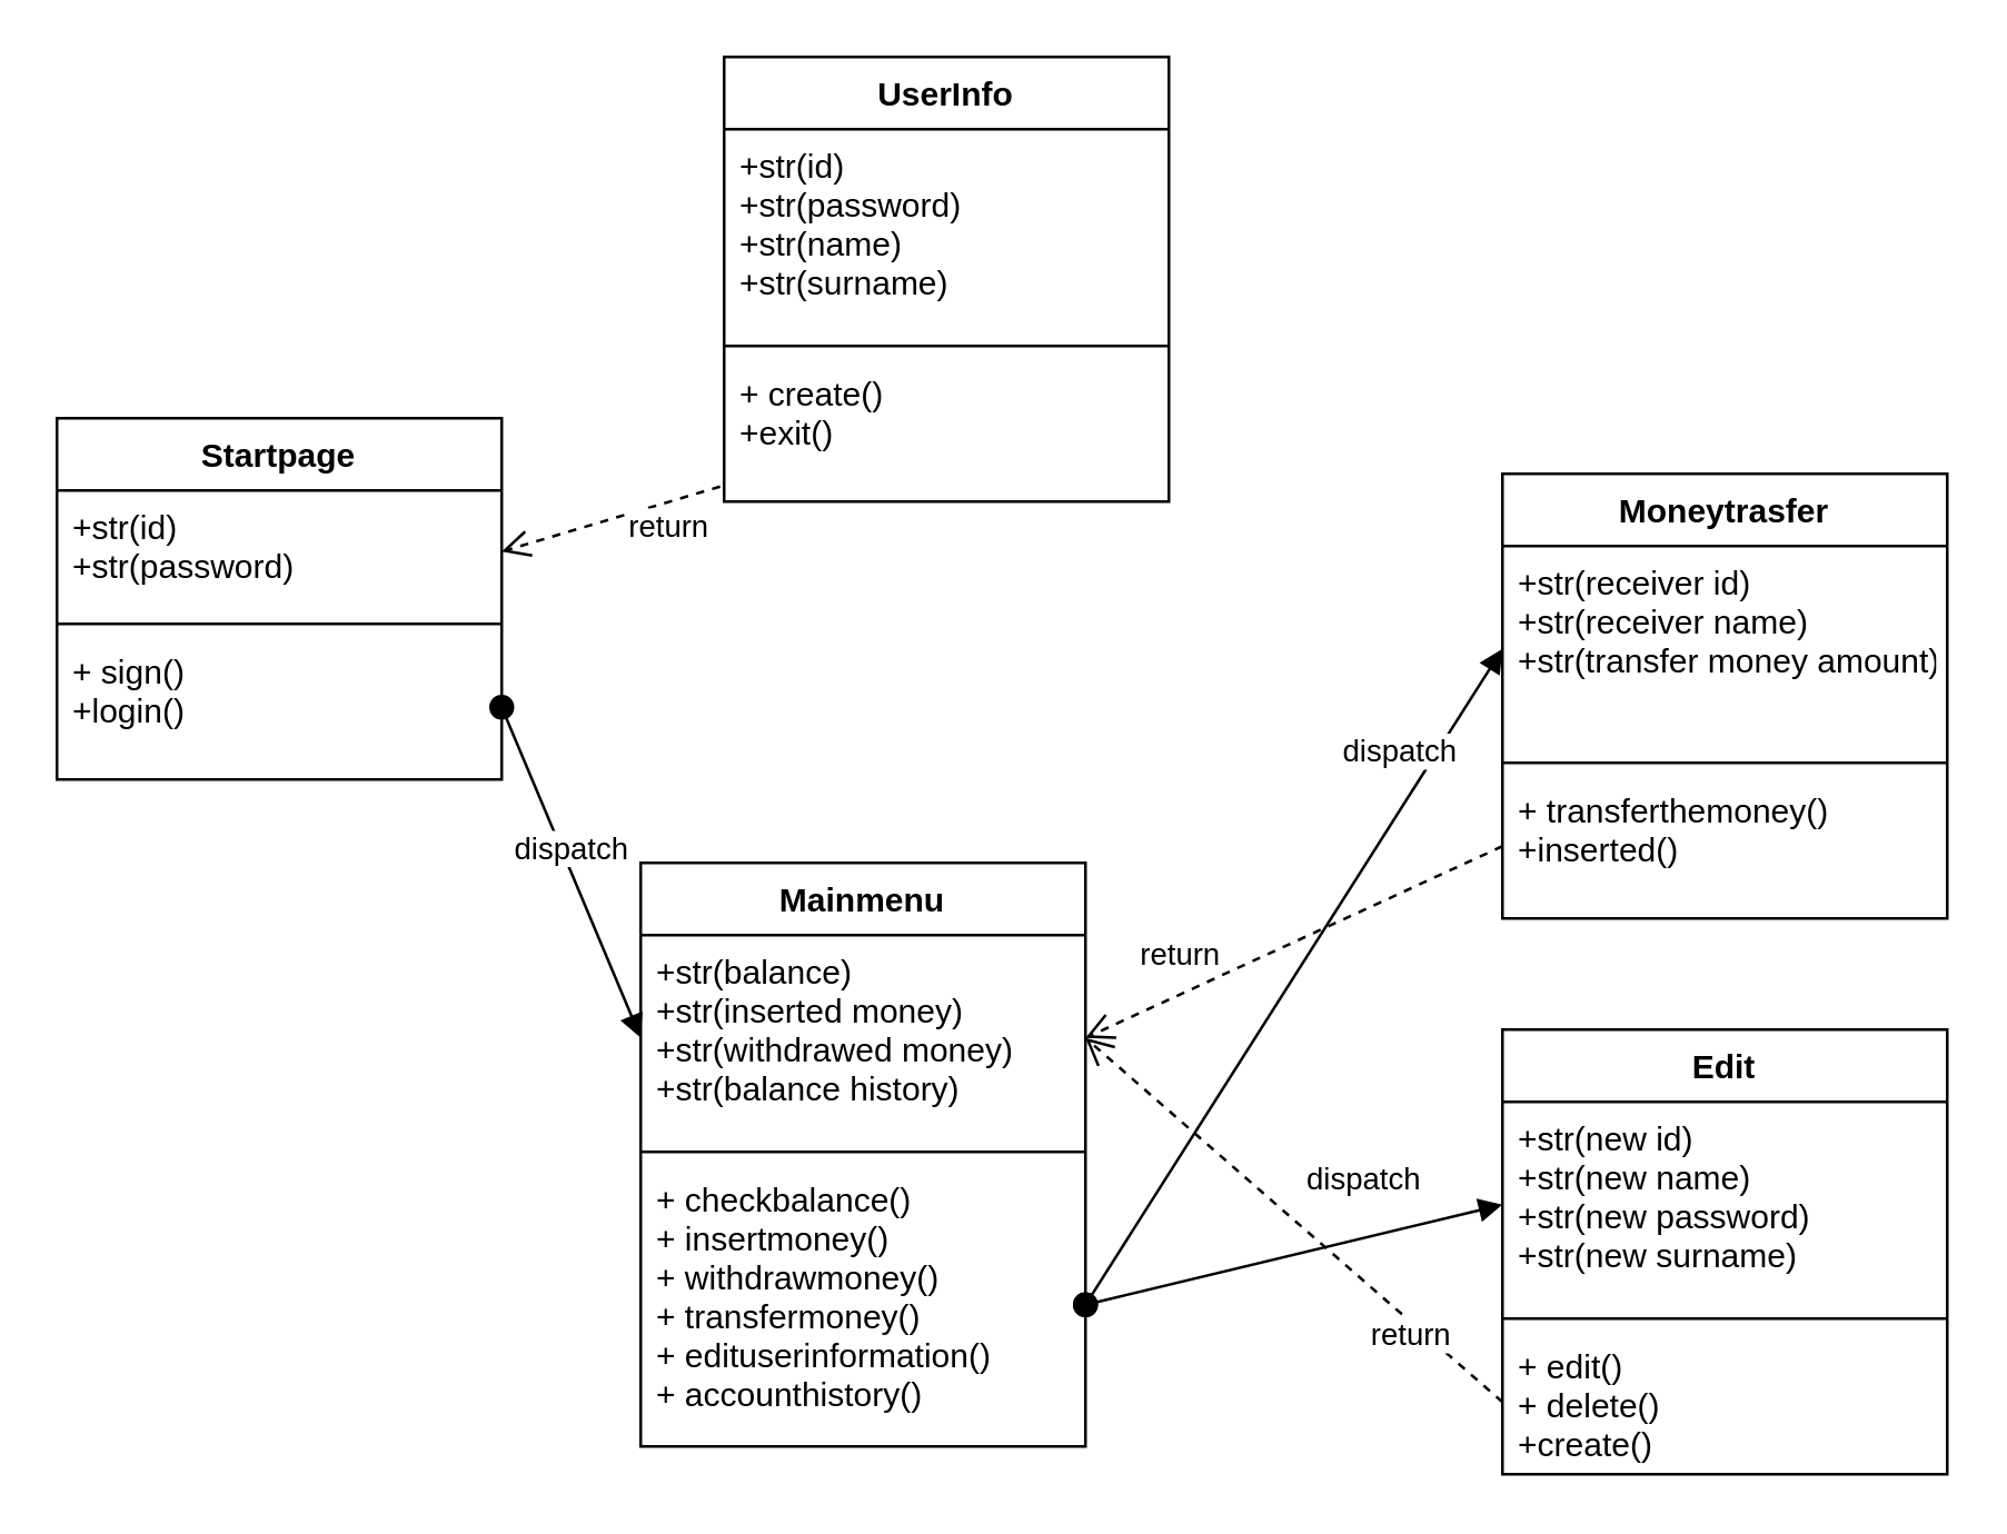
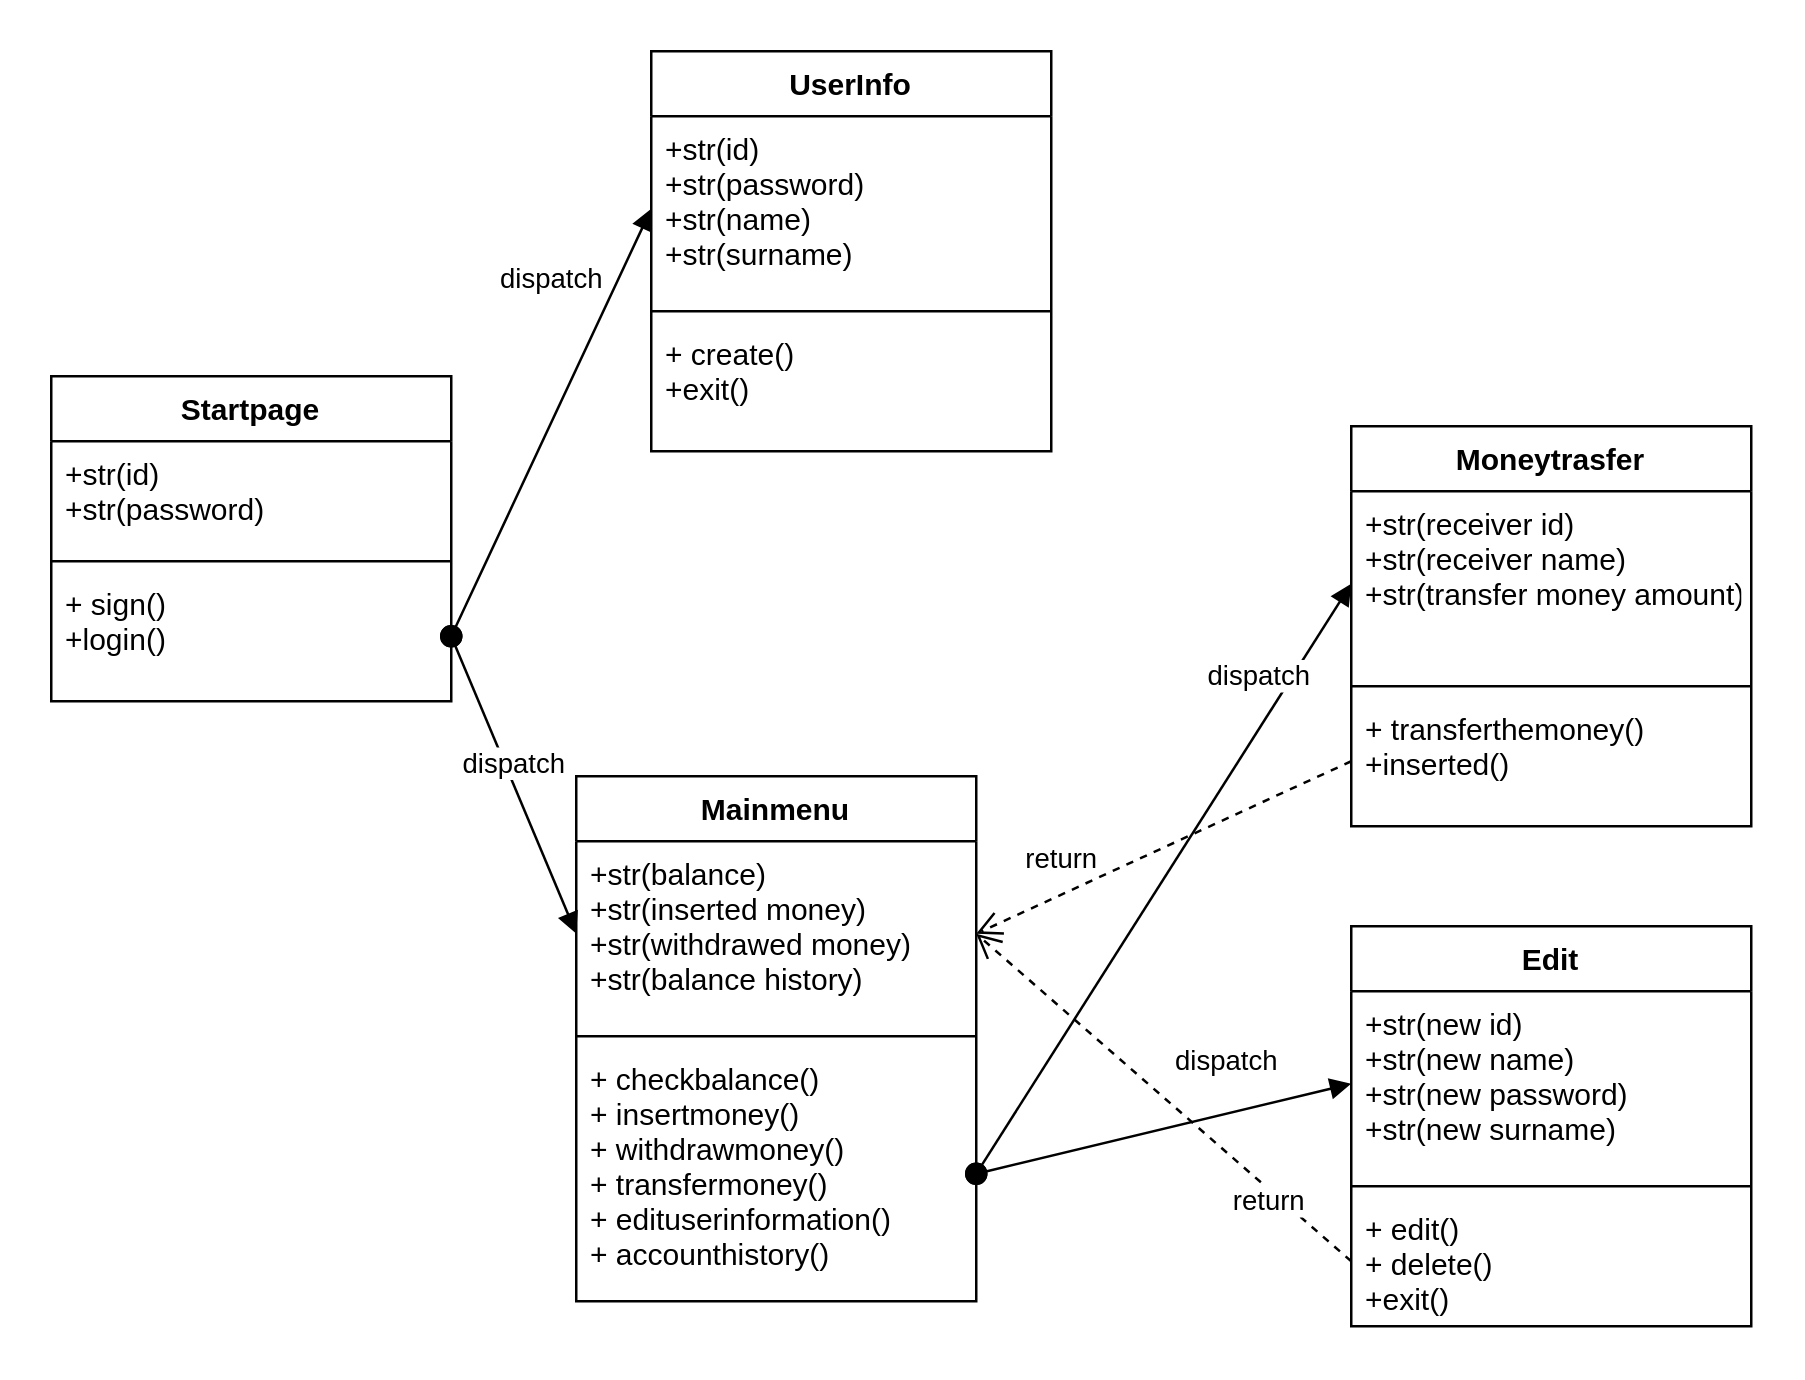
+ <mxCell id="23" value="dispatch" style="html=1;verticalAlign=bottom;startArrow=oval;startFill=1;endArrow=block;startSize=8;entryX=0;entryY=0.5;entryDx=0;entryDy=0;exitX=1;exitY=0.5;exitDx=0;exitDy=0;" edge="1" parent="1" source="5" target="7"><mxGeometry x="0.465" y="21" width="60" relative="1" as="geometry"><mxPoint x="180" y="200" as="sourcePoint" /><mxPoint x="130" y="90" as="targetPoint" /><mxPoint x="1" as="offset" /></mxGeometry></mxCell>
- <mxCell id="22" value="return" style="html=1;verticalAlign=bottom;endArrow=open;dashed=1;endSize=8;exitX=-0.009;exitY=0.896;exitDx=0;exitDy=0;exitPerimeter=0;entryX=1;entryY=0.5;entryDx=0;entryDy=0;" edge="1" parent="1" source="9" target="3"><mxGeometry x="-0.403" y="17" relative="1" as="geometry"><mxPoint x="280" y="200" as="sourcePoint" /><mxPoint x="200" y="200" as="targetPoint" /><mxPoint as="offset" /></mxGeometry></mxCell>
- <mxCell id="21" value="+ edit()&#10;+ delete()&#10;+create()" style="text;strokeColor=none;fillColor=none;align=left;verticalAlign=top;spacingLeft=4;spacingRight=4;overflow=hidden;rotatable=0;points=[[0,0.5],[1,0.5]];portConstraint=eastwest;" vertex="1" parent="18"><mxGeometry y="108" width="160" height="52" as="geometry" /></mxCell>
+ <mxCell id="21" value="+ edit()&#10;+ delete()&#10;+exit()" style="text;strokeColor=none;fillColor=none;align=left;verticalAlign=top;spacingLeft=4;spacingRight=4;overflow=hidden;rotatable=0;points=[[0,0.5],[1,0.5]];portConstraint=eastwest;" vertex="1" parent="18"><mxGeometry y="108" width="160" height="52" as="geometry" /></mxCell>
